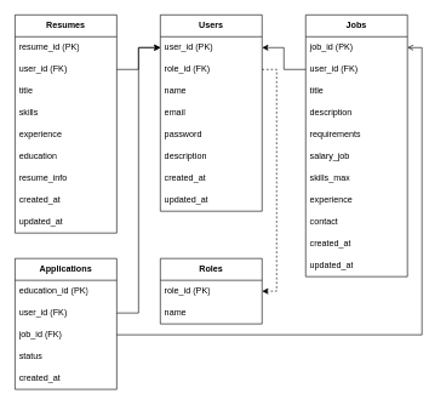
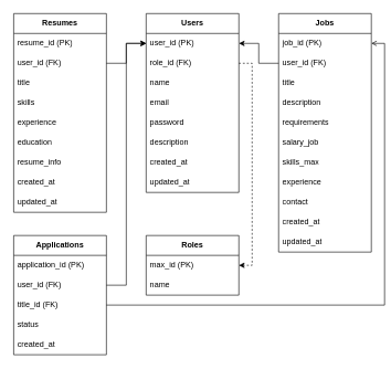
- <mxCell id="40" value="education_id (PK)" style="text;strokeColor=none;fillColor=none;align=left;verticalAlign=middle;spacingLeft=4;spacingRight=4;overflow=hidden;points=[[0,0.5],[1,0.5]];portConstraint=eastwest;rotatable=0;whiteSpace=wrap;html=1;" vertex="1" parent="39"><mxGeometry y="30" width="140" height="30" as="geometry" /></mxCell>
+ <mxCell id="40" value="application_id (PK)" style="text;strokeColor=none;fillColor=none;align=left;verticalAlign=middle;spacingLeft=4;spacingRight=4;overflow=hidden;points=[[0,0.5],[1,0.5]];portConstraint=eastwest;rotatable=0;whiteSpace=wrap;html=1;" vertex="1" parent="39"><mxGeometry y="30" width="140" height="30" as="geometry" /></mxCell>
- <mxCell id="12" value="role_id (PK)" style="text;strokeColor=none;fillColor=none;align=left;verticalAlign=middle;spacingLeft=4;spacingRight=4;overflow=hidden;points=[[0,0.5],[1,0.5]];portConstraint=eastwest;rotatable=0;whiteSpace=wrap;html=1;" vertex="1" parent="11"><mxGeometry y="30" width="140" height="30" as="geometry" /></mxCell>
+ <mxCell id="12" value="max_id (PK)" style="text;strokeColor=none;fillColor=none;align=left;verticalAlign=middle;spacingLeft=4;spacingRight=4;overflow=hidden;points=[[0,0.5],[1,0.5]];portConstraint=eastwest;rotatable=0;whiteSpace=wrap;html=1;" vertex="1" parent="11"><mxGeometry y="30" width="140" height="30" as="geometry" /></mxCell>
- <mxCell id="42" value="job_id (FK)" style="text;strokeColor=none;fillColor=none;align=left;verticalAlign=middle;spacingLeft=4;spacingRight=4;overflow=hidden;points=[[0,0.5],[1,0.5]];portConstraint=eastwest;rotatable=0;whiteSpace=wrap;html=1;" vertex="1" parent="39"><mxGeometry y="90" width="140" height="30" as="geometry" /></mxCell>
+ <mxCell id="42" value="title_id (FK)" style="text;strokeColor=none;fillColor=none;align=left;verticalAlign=middle;spacingLeft=4;spacingRight=4;overflow=hidden;points=[[0,0.5],[1,0.5]];portConstraint=eastwest;rotatable=0;whiteSpace=wrap;html=1;" vertex="1" parent="39"><mxGeometry y="90" width="140" height="30" as="geometry" /></mxCell>
